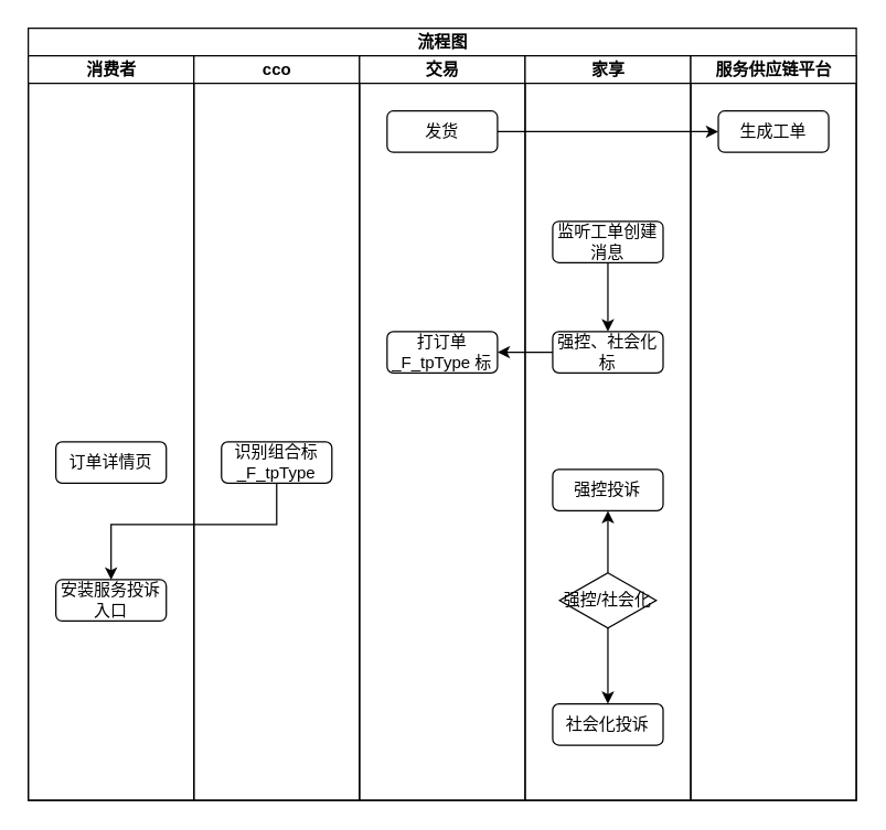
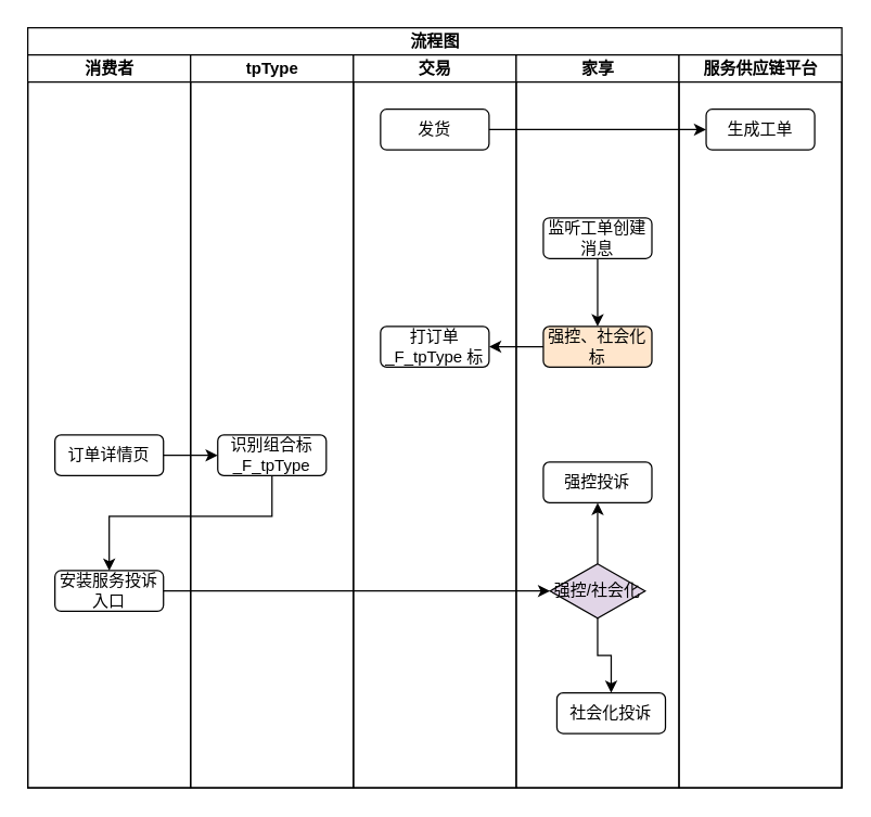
- <mxCell id="6" value="cco" style="swimlane;startSize=20;html=1;" vertex="1" parent="2"><mxGeometry x="120" y="20" width="120" height="540" as="geometry" /></mxCell>
+ <mxCell id="6" value="tpType" style="swimlane;startSize=20;html=1;" vertex="1" parent="2"><mxGeometry x="120" y="20" width="120" height="540" as="geometry" /></mxCell>
- <mxCell id="14" value="强控、社会化标" style="rounded=1;whiteSpace=wrap;html=1;" vertex="1" parent="11"><mxGeometry x="20" y="200" width="80" height="30" as="geometry" /></mxCell>
+ <mxCell id="14" value="强控、社会化标" style="rounded=1;whiteSpace=wrap;html=1;fillColor=#ffe6cc;" vertex="1" parent="11"><mxGeometry x="20" y="200" width="80" height="30" as="geometry" /></mxCell>
+ <mxCell id="24" style="edgeStyle=orthogonalEdgeStyle;rounded=0;orthogonalLoop=1;jettySize=auto;html=1;entryX=0;entryY=0.5;entryDx=0;entryDy=0;" edge="1" parent="2" source="4" target="7"><mxGeometry relative="1" as="geometry" /></mxCell>
+ <mxCell id="26" style="edgeStyle=orthogonalEdgeStyle;rounded=0;orthogonalLoop=1;jettySize=auto;html=1;entryX=0;entryY=0.5;entryDx=0;entryDy=0;" edge="1" parent="2" source="5" target="16"><mxGeometry relative="1" as="geometry" /></mxCell>
- <mxCell id="16" value="强控/社会化" style="rhombus;whiteSpace=wrap;html=1;" vertex="1" parent="11"><mxGeometry x="25" y="375" width="70" height="40" as="geometry" /></mxCell>
+ <mxCell id="16" value="强控/社会化" style="rhombus;whiteSpace=wrap;html=1;fillColor=#e1d5e7;" vertex="1" parent="11"><mxGeometry x="25" y="375" width="70" height="40" as="geometry" /></mxCell>
- <mxCell id="17" value="社会化投诉" style="rounded=1;whiteSpace=wrap;html=1;" vertex="1" parent="11"><mxGeometry x="20" y="470" width="80" height="30" as="geometry" /></mxCell>
+ <mxCell id="17" value="社会化投诉" style="rounded=1;whiteSpace=wrap;html=1;" vertex="1" parent="11"><mxGeometry x="30" y="470" width="80" height="30" as="geometry" /></mxCell>
